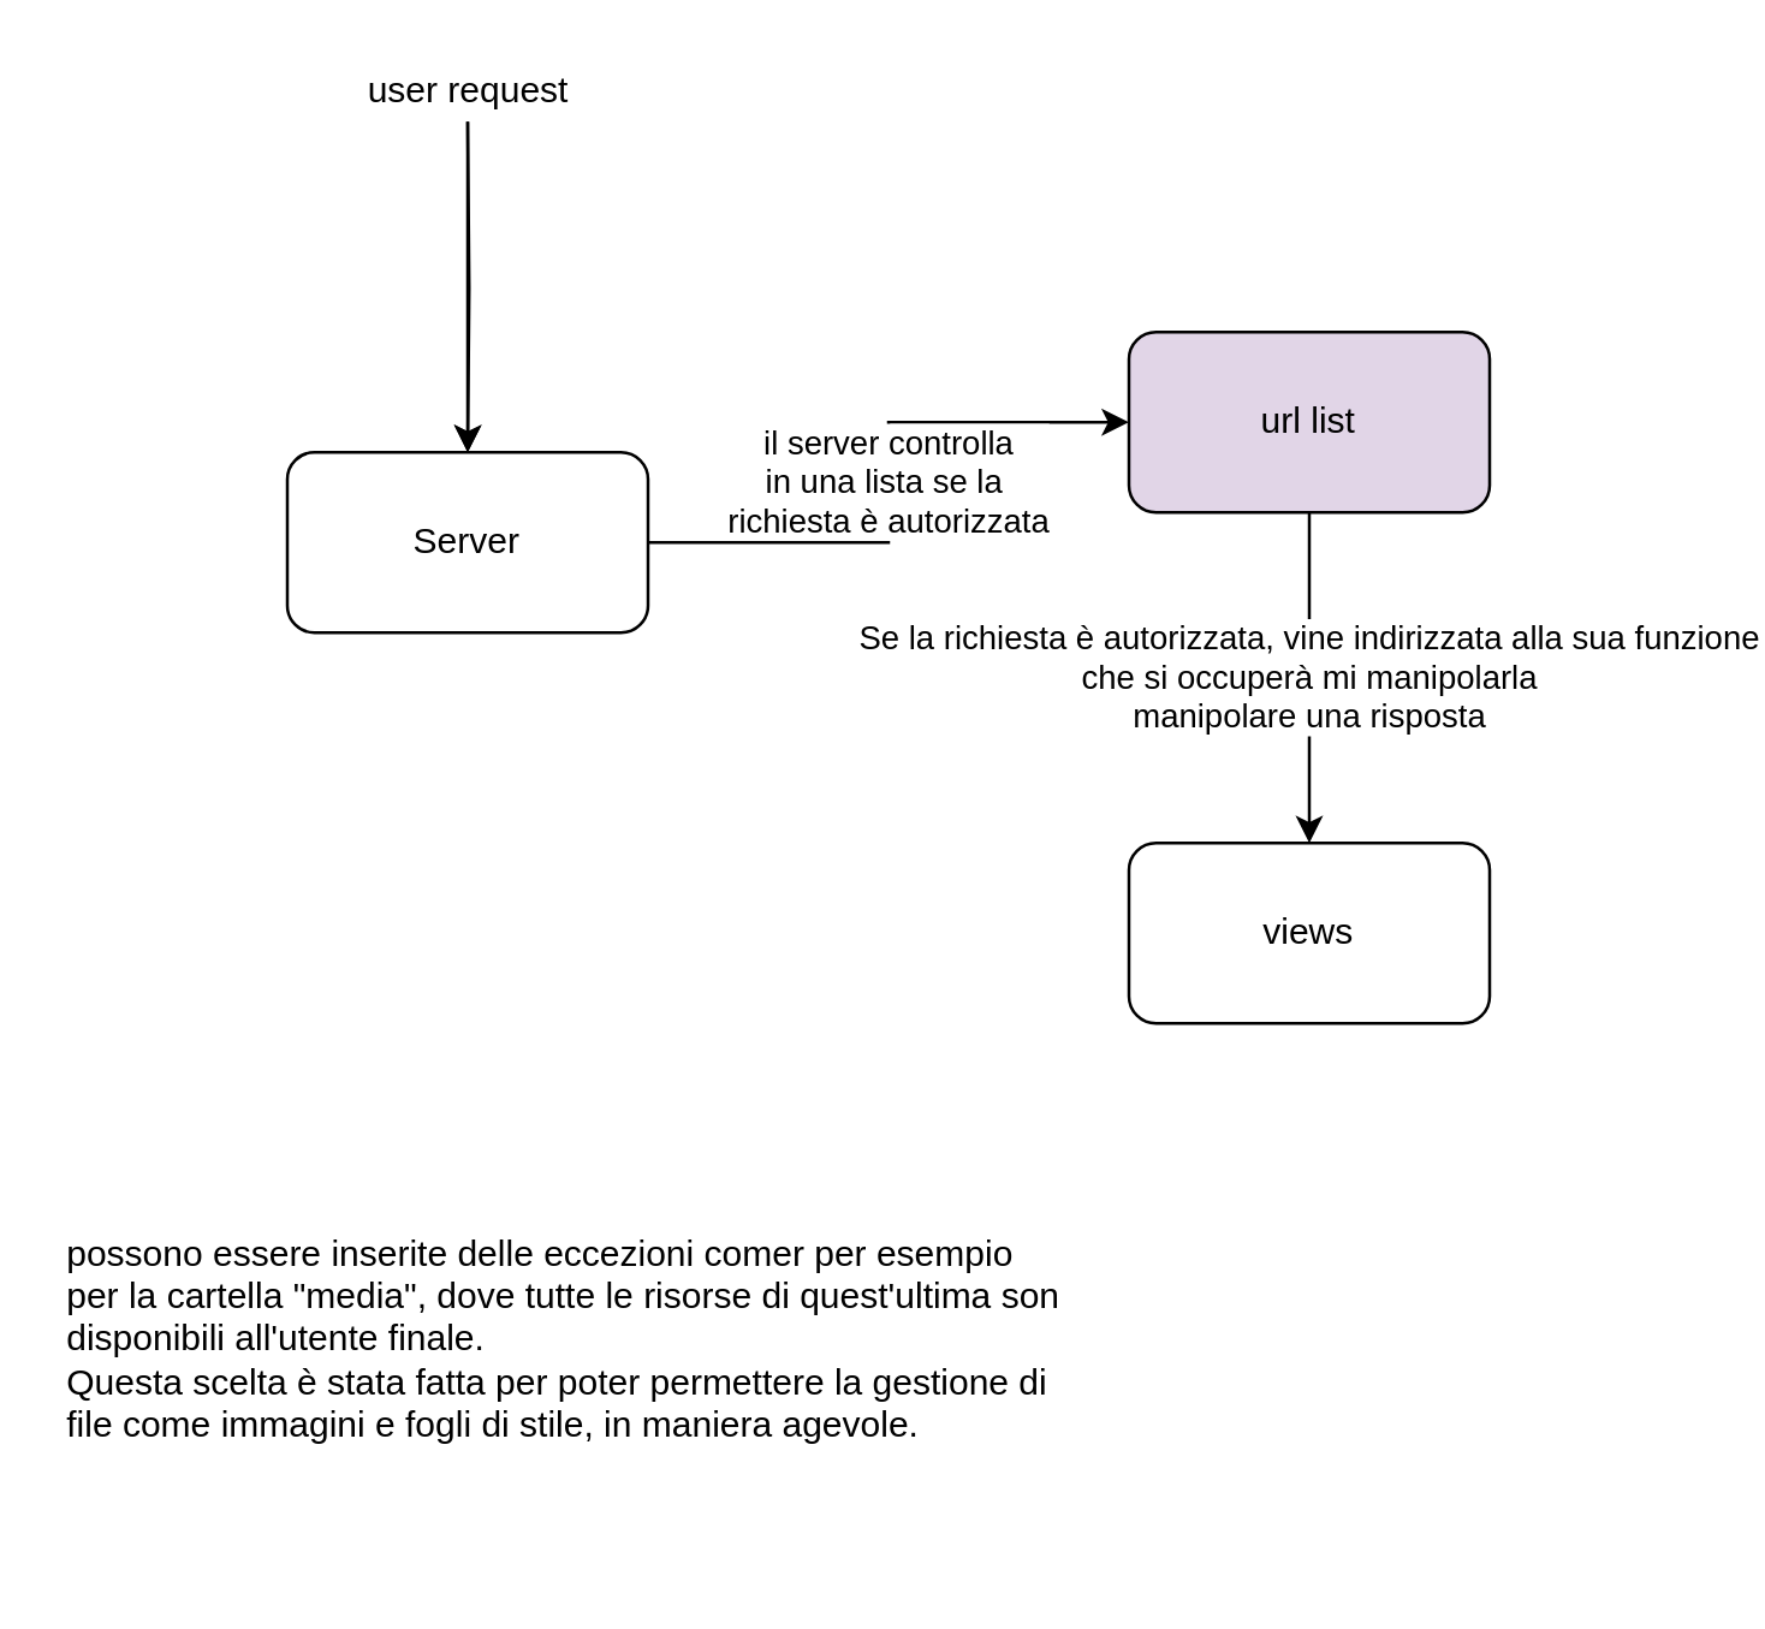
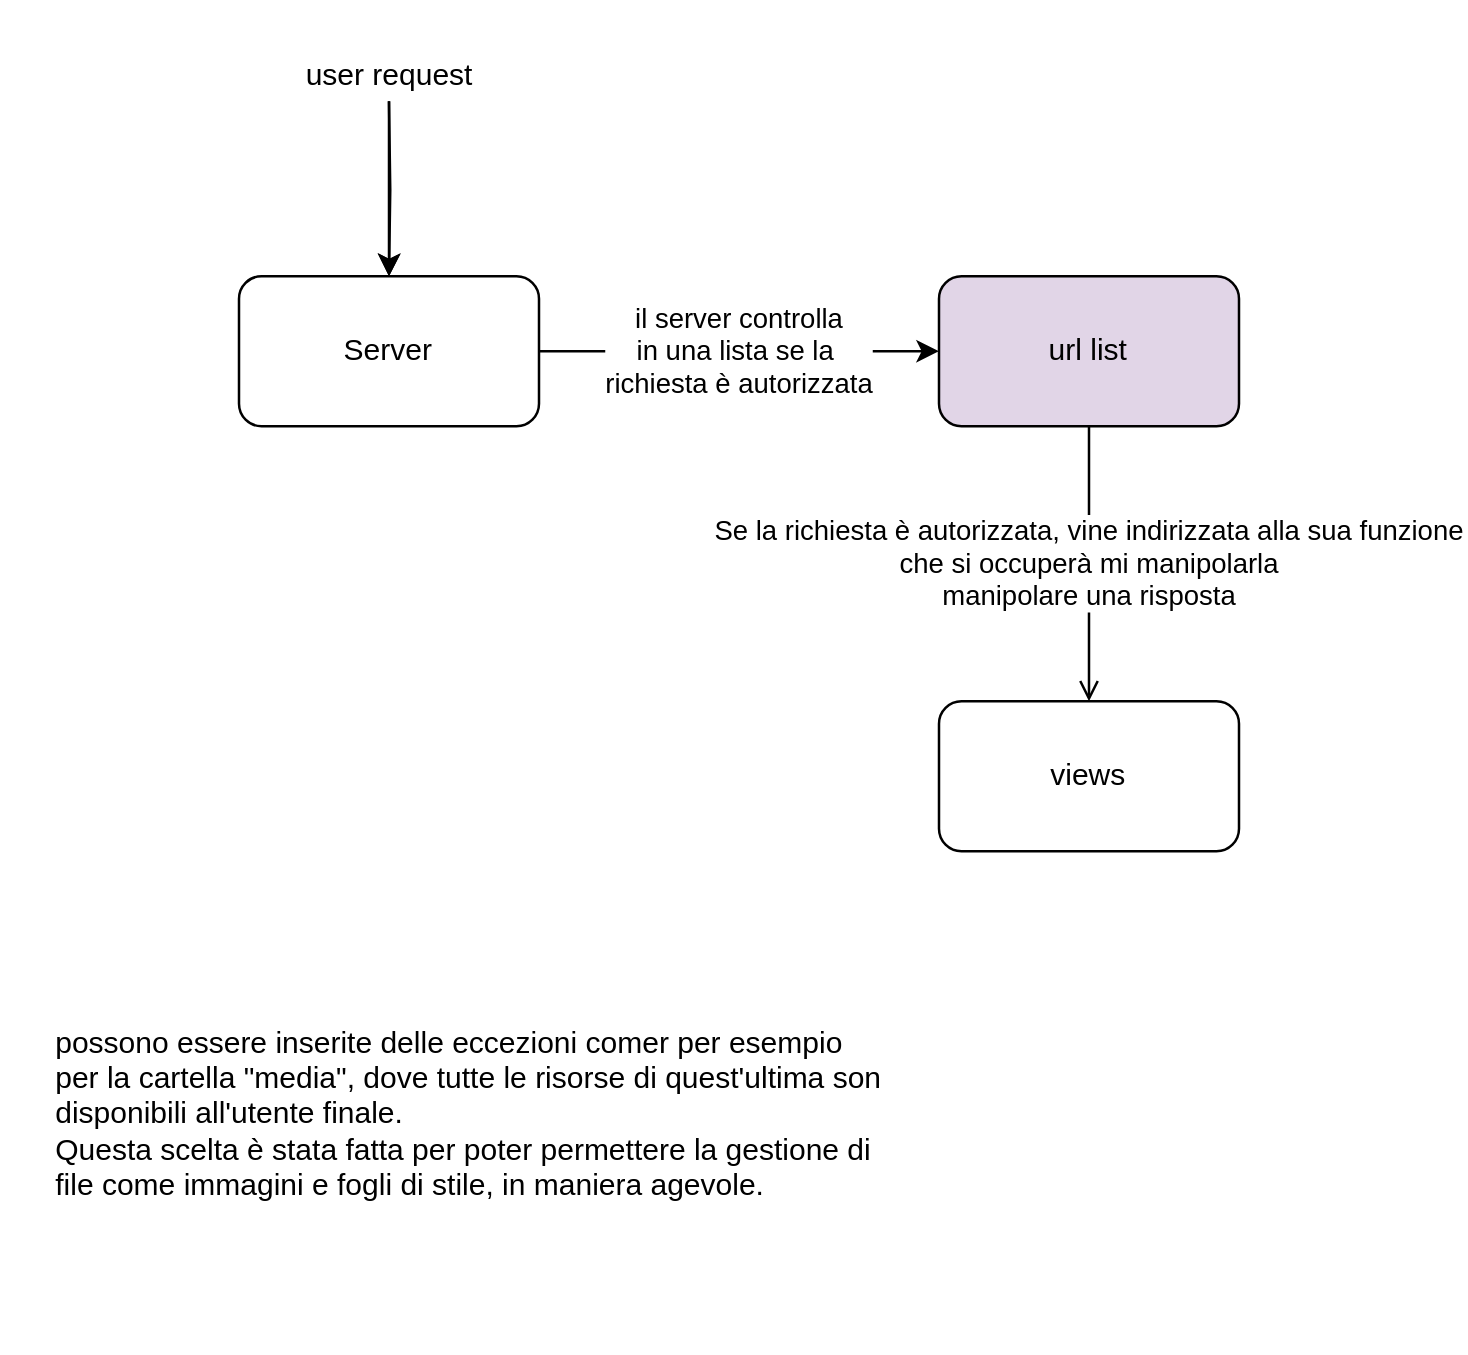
- <mxCell id="4" value="Server" style="rounded=1;whiteSpace=wrap;html=1;" vertex="1" parent="1"><mxGeometry x="95" y="150" width="120" height="60" as="geometry" /></mxCell>
+ <mxCell id="4" value="Server" style="rounded=1;whiteSpace=wrap;html=1;" vertex="1" parent="1"><mxGeometry x="95" y="110" width="120" height="60" as="geometry" /></mxCell>
- <mxCell id="5" value="Se la richiesta è autorizzata, vine indirizzata alla sua funzione&lt;br&gt;che si occuperà mi manipolarla&lt;br&gt;manipolare una risposta" style="edgeStyle=orthogonalEdgeStyle;rounded=0;orthogonalLoop=1;jettySize=auto;html=1;entryX=0.5;entryY=0;entryDx=0;entryDy=0;" edge="1" parent="1" source="6" target="7"><mxGeometry relative="1" as="geometry" /></mxCell>
+ <mxCell id="5" value="Se la richiesta è autorizzata, vine indirizzata alla sua funzione&lt;br&gt;che si occuperà mi manipolarla&lt;br&gt;manipolare una risposta" style="edgeStyle=orthogonalEdgeStyle;rounded=0;orthogonalLoop=1;jettySize=auto;html=1;entryX=0.5;entryY=0;entryDx=0;entryDy=0;endArrow=open;" edge="1" parent="1" source="6" target="7"><mxGeometry relative="1" as="geometry" /></mxCell>
